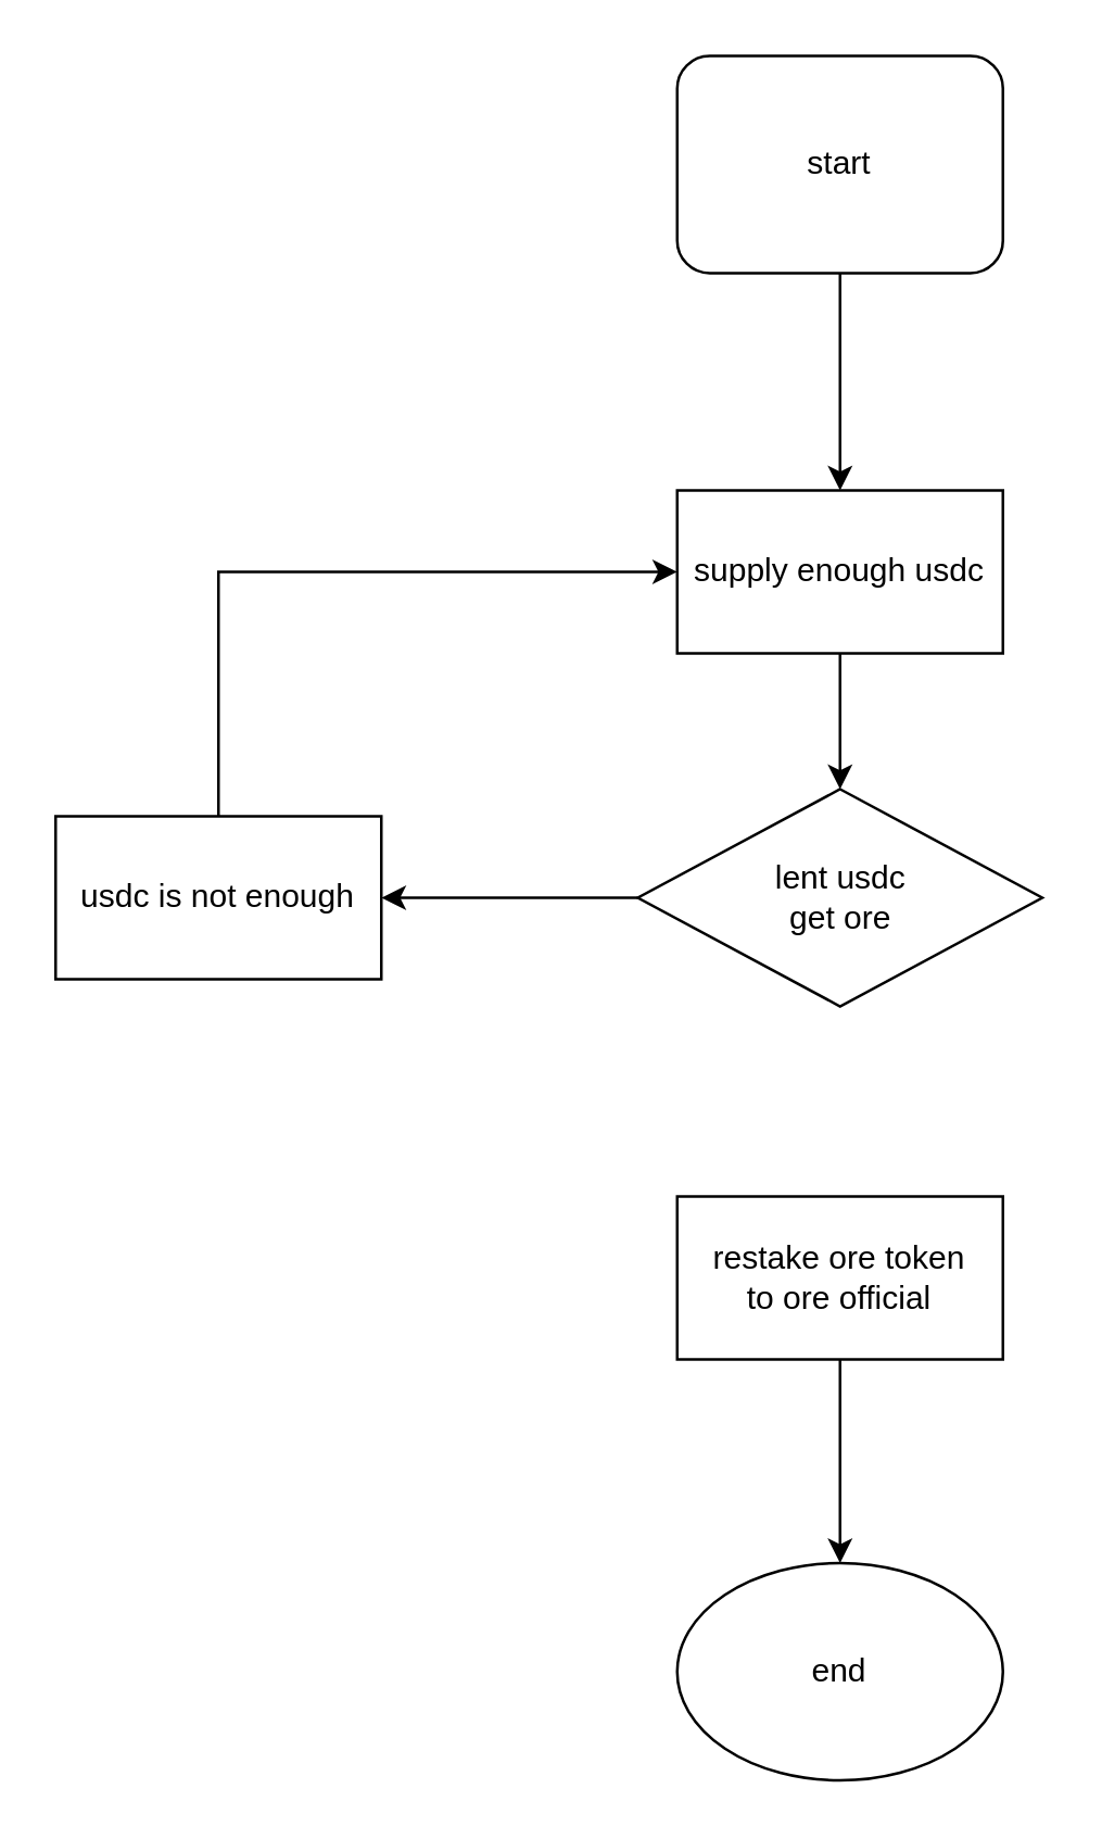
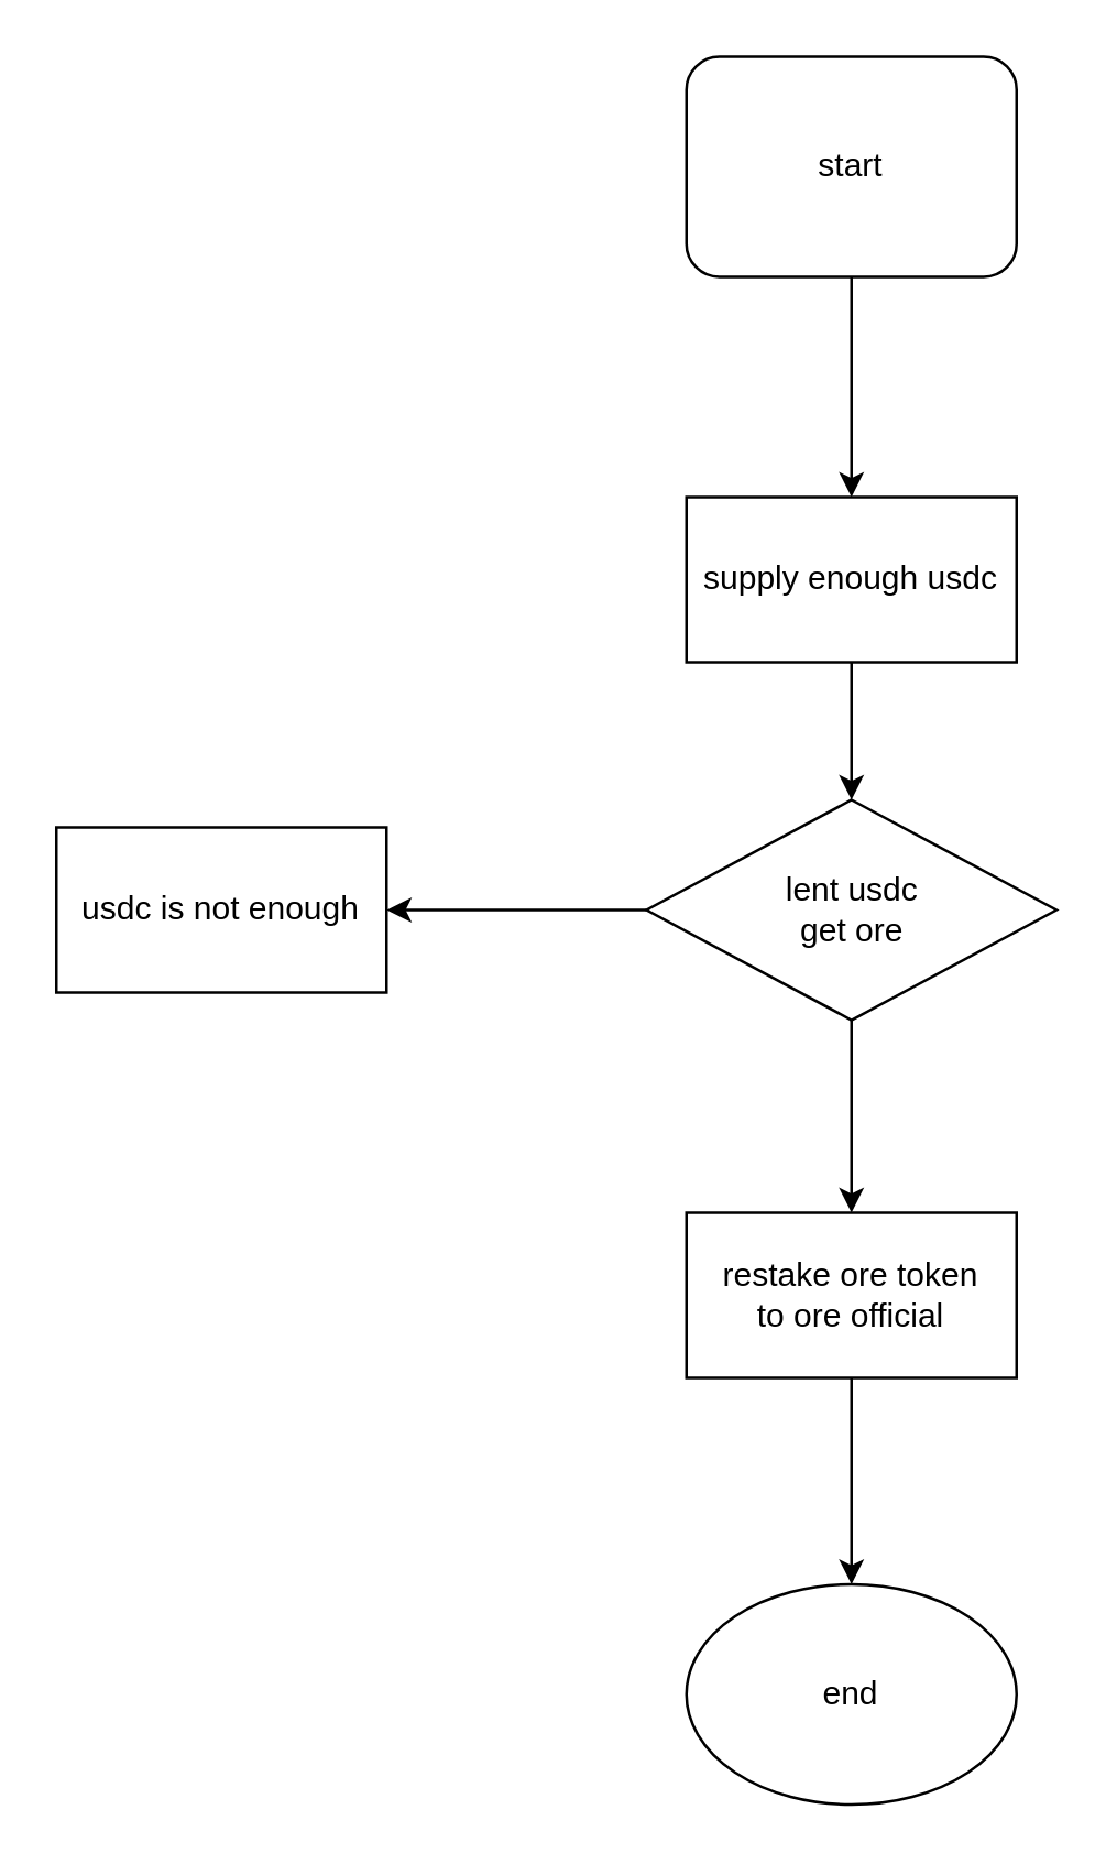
- <mxCell id="10" style="edgeStyle=orthogonalEdgeStyle;rounded=0;orthogonalLoop=1;jettySize=auto;html=1;exitX=0.5;exitY=0;exitDx=0;exitDy=0;entryX=0;entryY=0.5;entryDx=0;entryDy=0;" edge="1" parent="1" source="11" target="6"><mxGeometry relative="1" as="geometry" /></mxCell>
+ <mxCell id="8" value="" style="edgeStyle=orthogonalEdgeStyle;rounded=0;orthogonalLoop=1;jettySize=auto;html=1;" edge="1" parent="1" source="9" target="13"><mxGeometry relative="1" as="geometry" /></mxCell>
